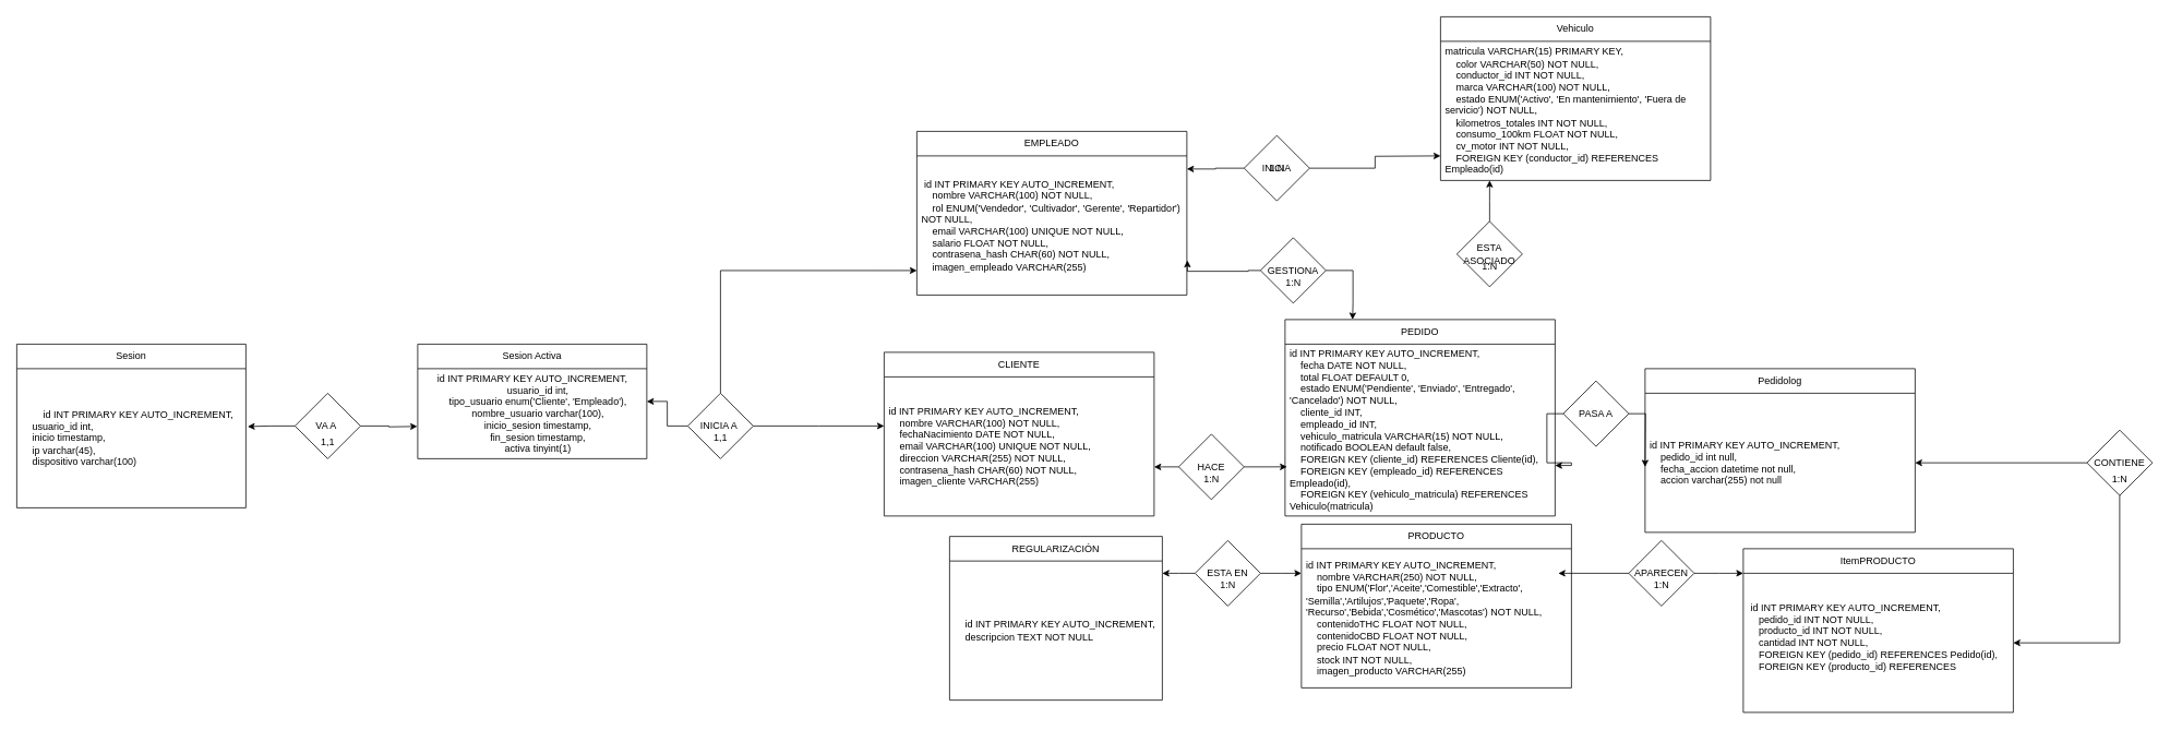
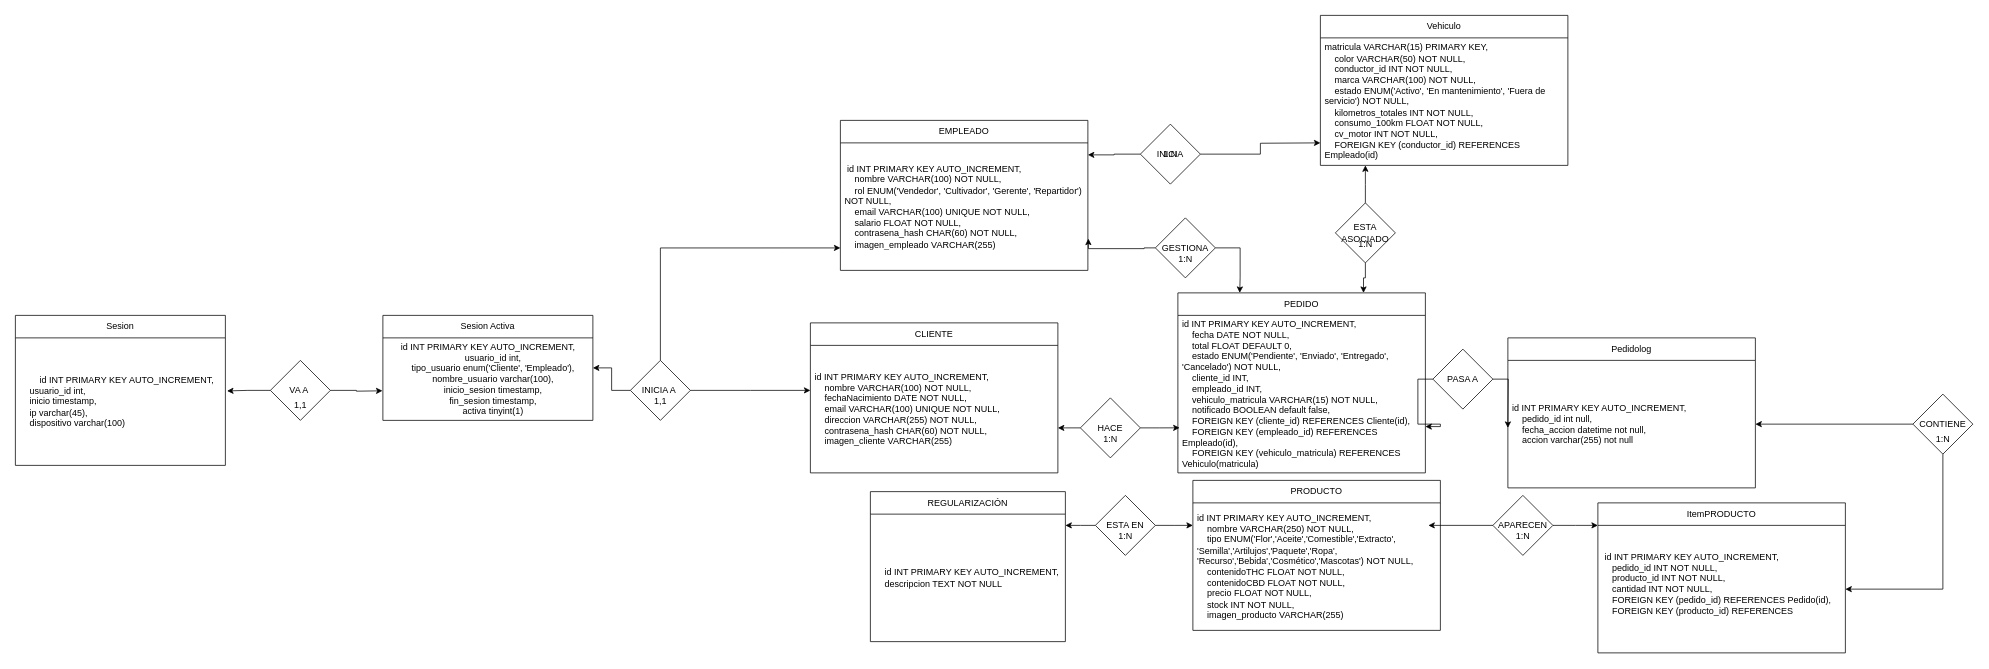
+ <mxCell id="22" style="edgeStyle=orthogonalEdgeStyle;rounded=0;orthogonalLoop=1;jettySize=auto;html=1;entryX=0.75;entryY=0;entryDx=0;entryDy=0;" edge="1" parent="1" source="23" target="46"><mxGeometry relative="1" as="geometry"><Array as="points"><mxPoint x="1820" y="370" /><mxPoint x="1818" y="370" /></Array></mxGeometry></mxCell>
